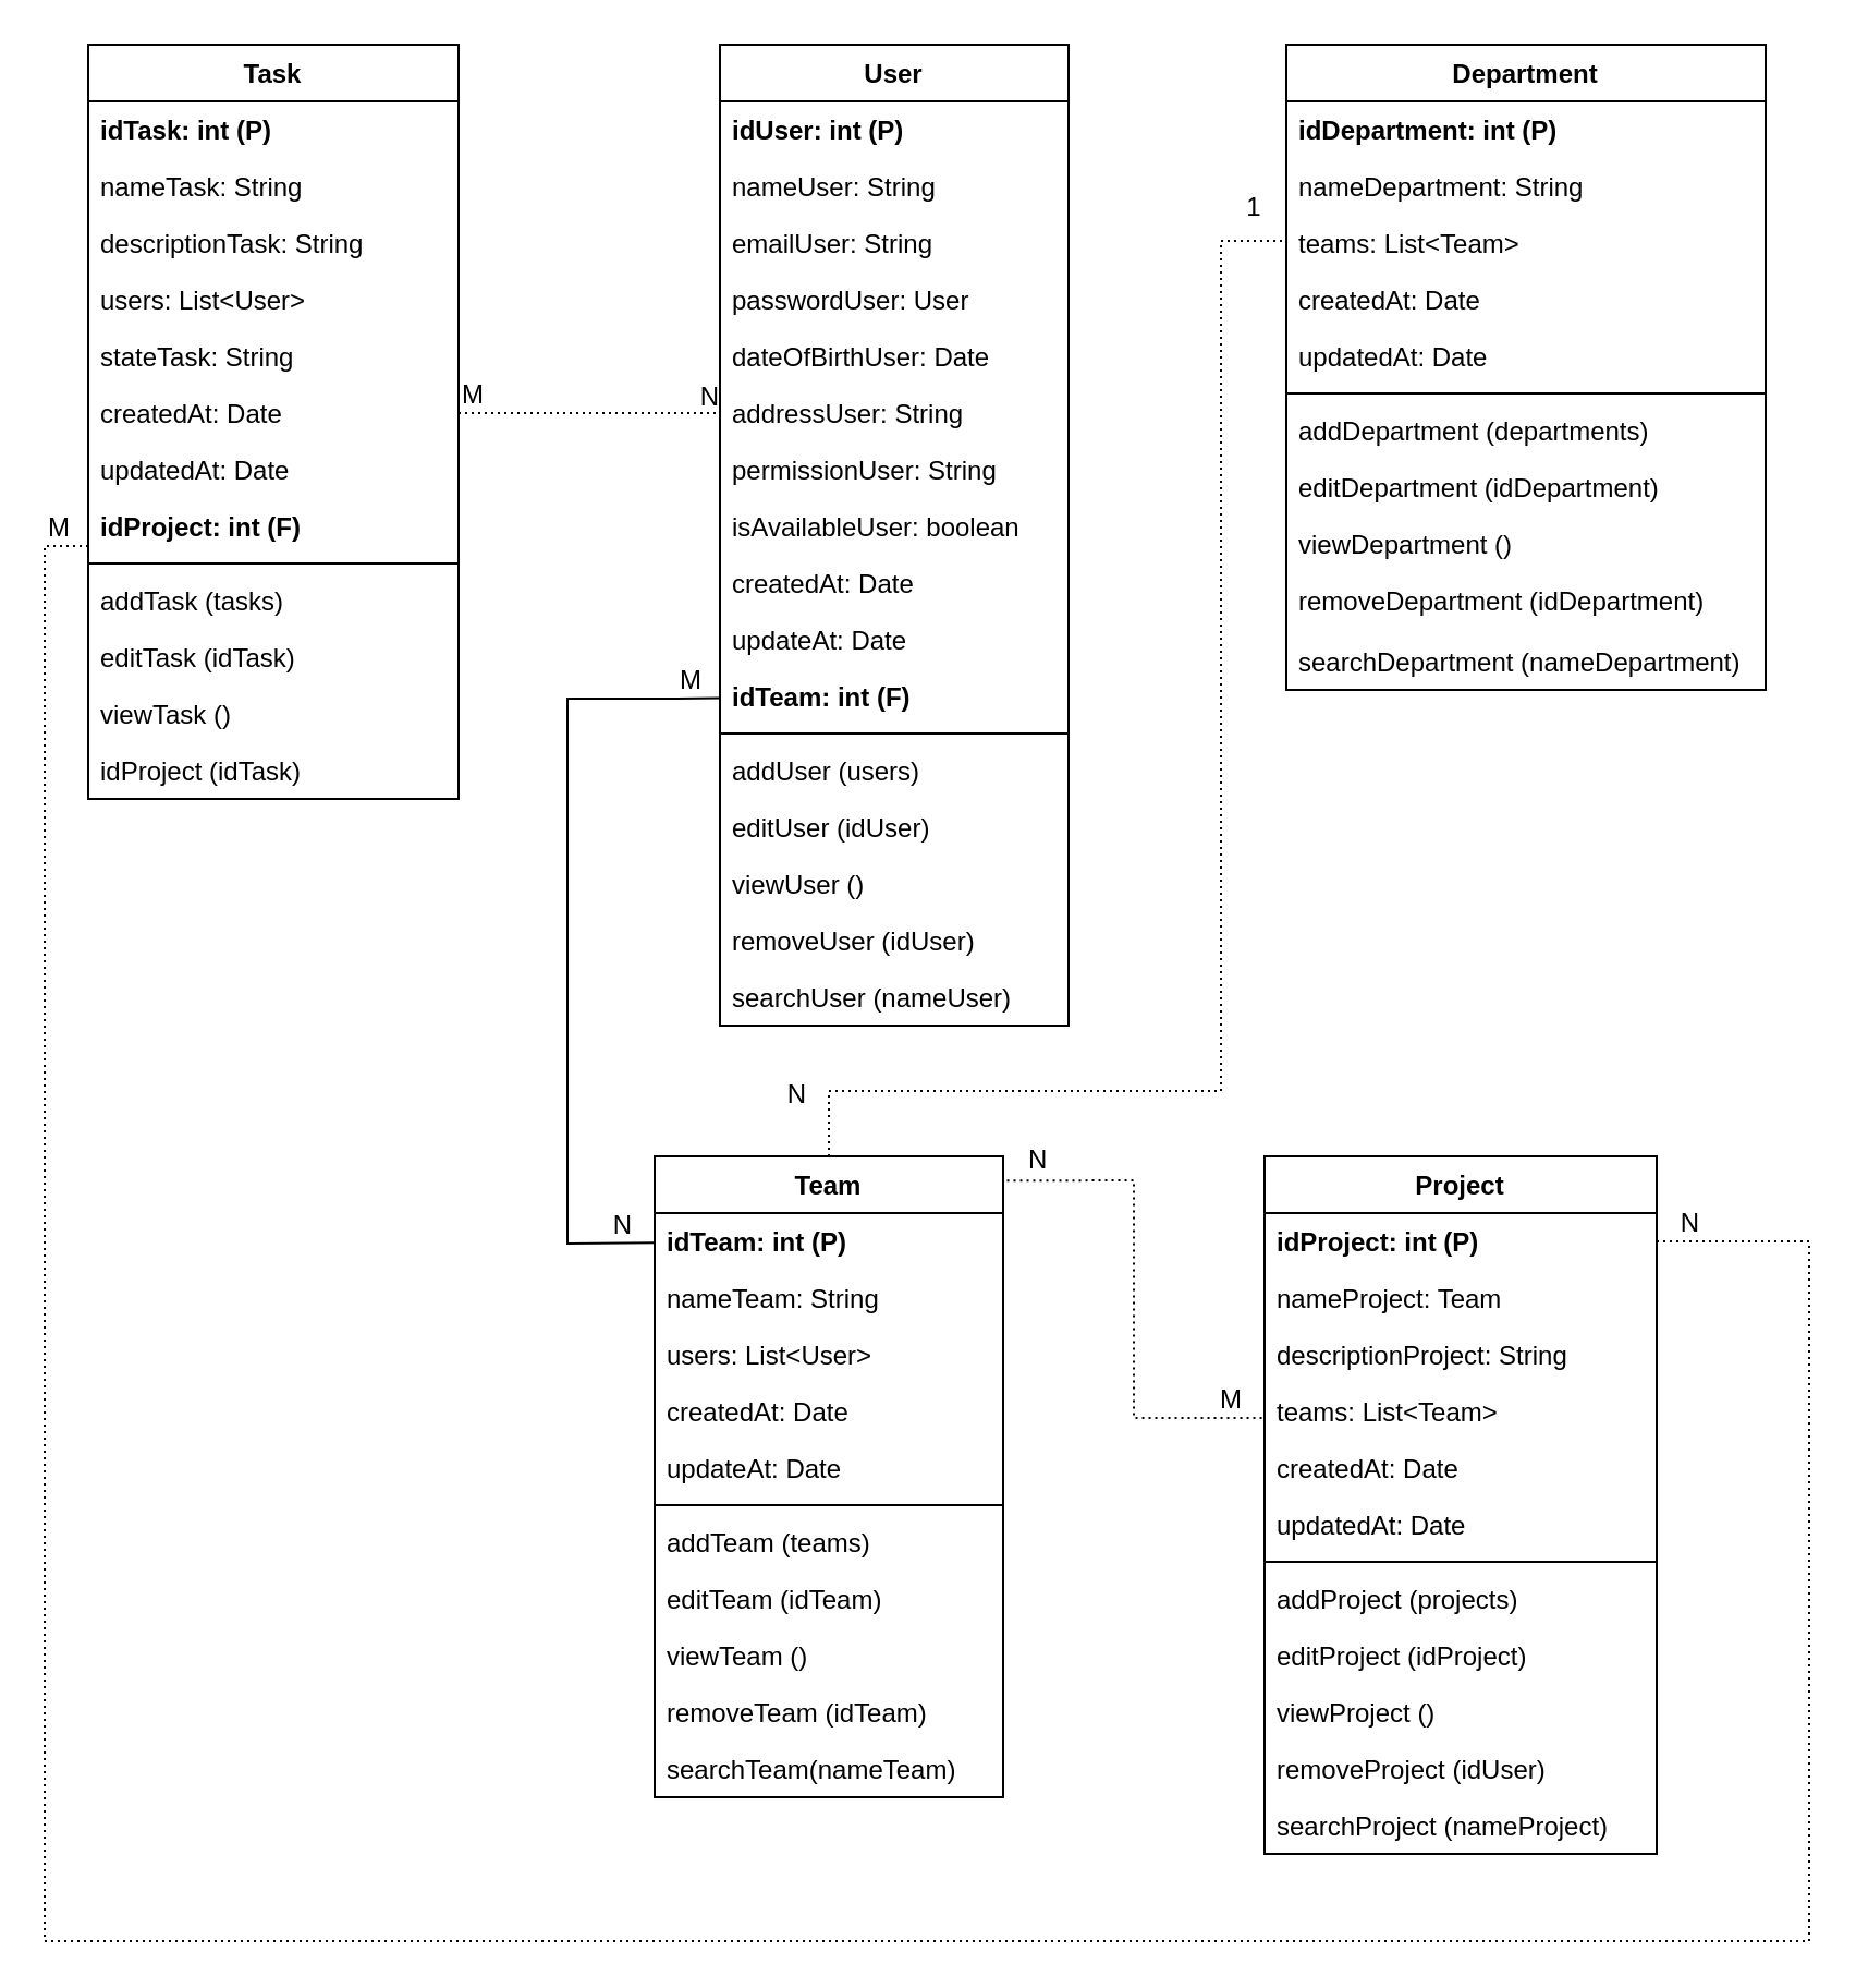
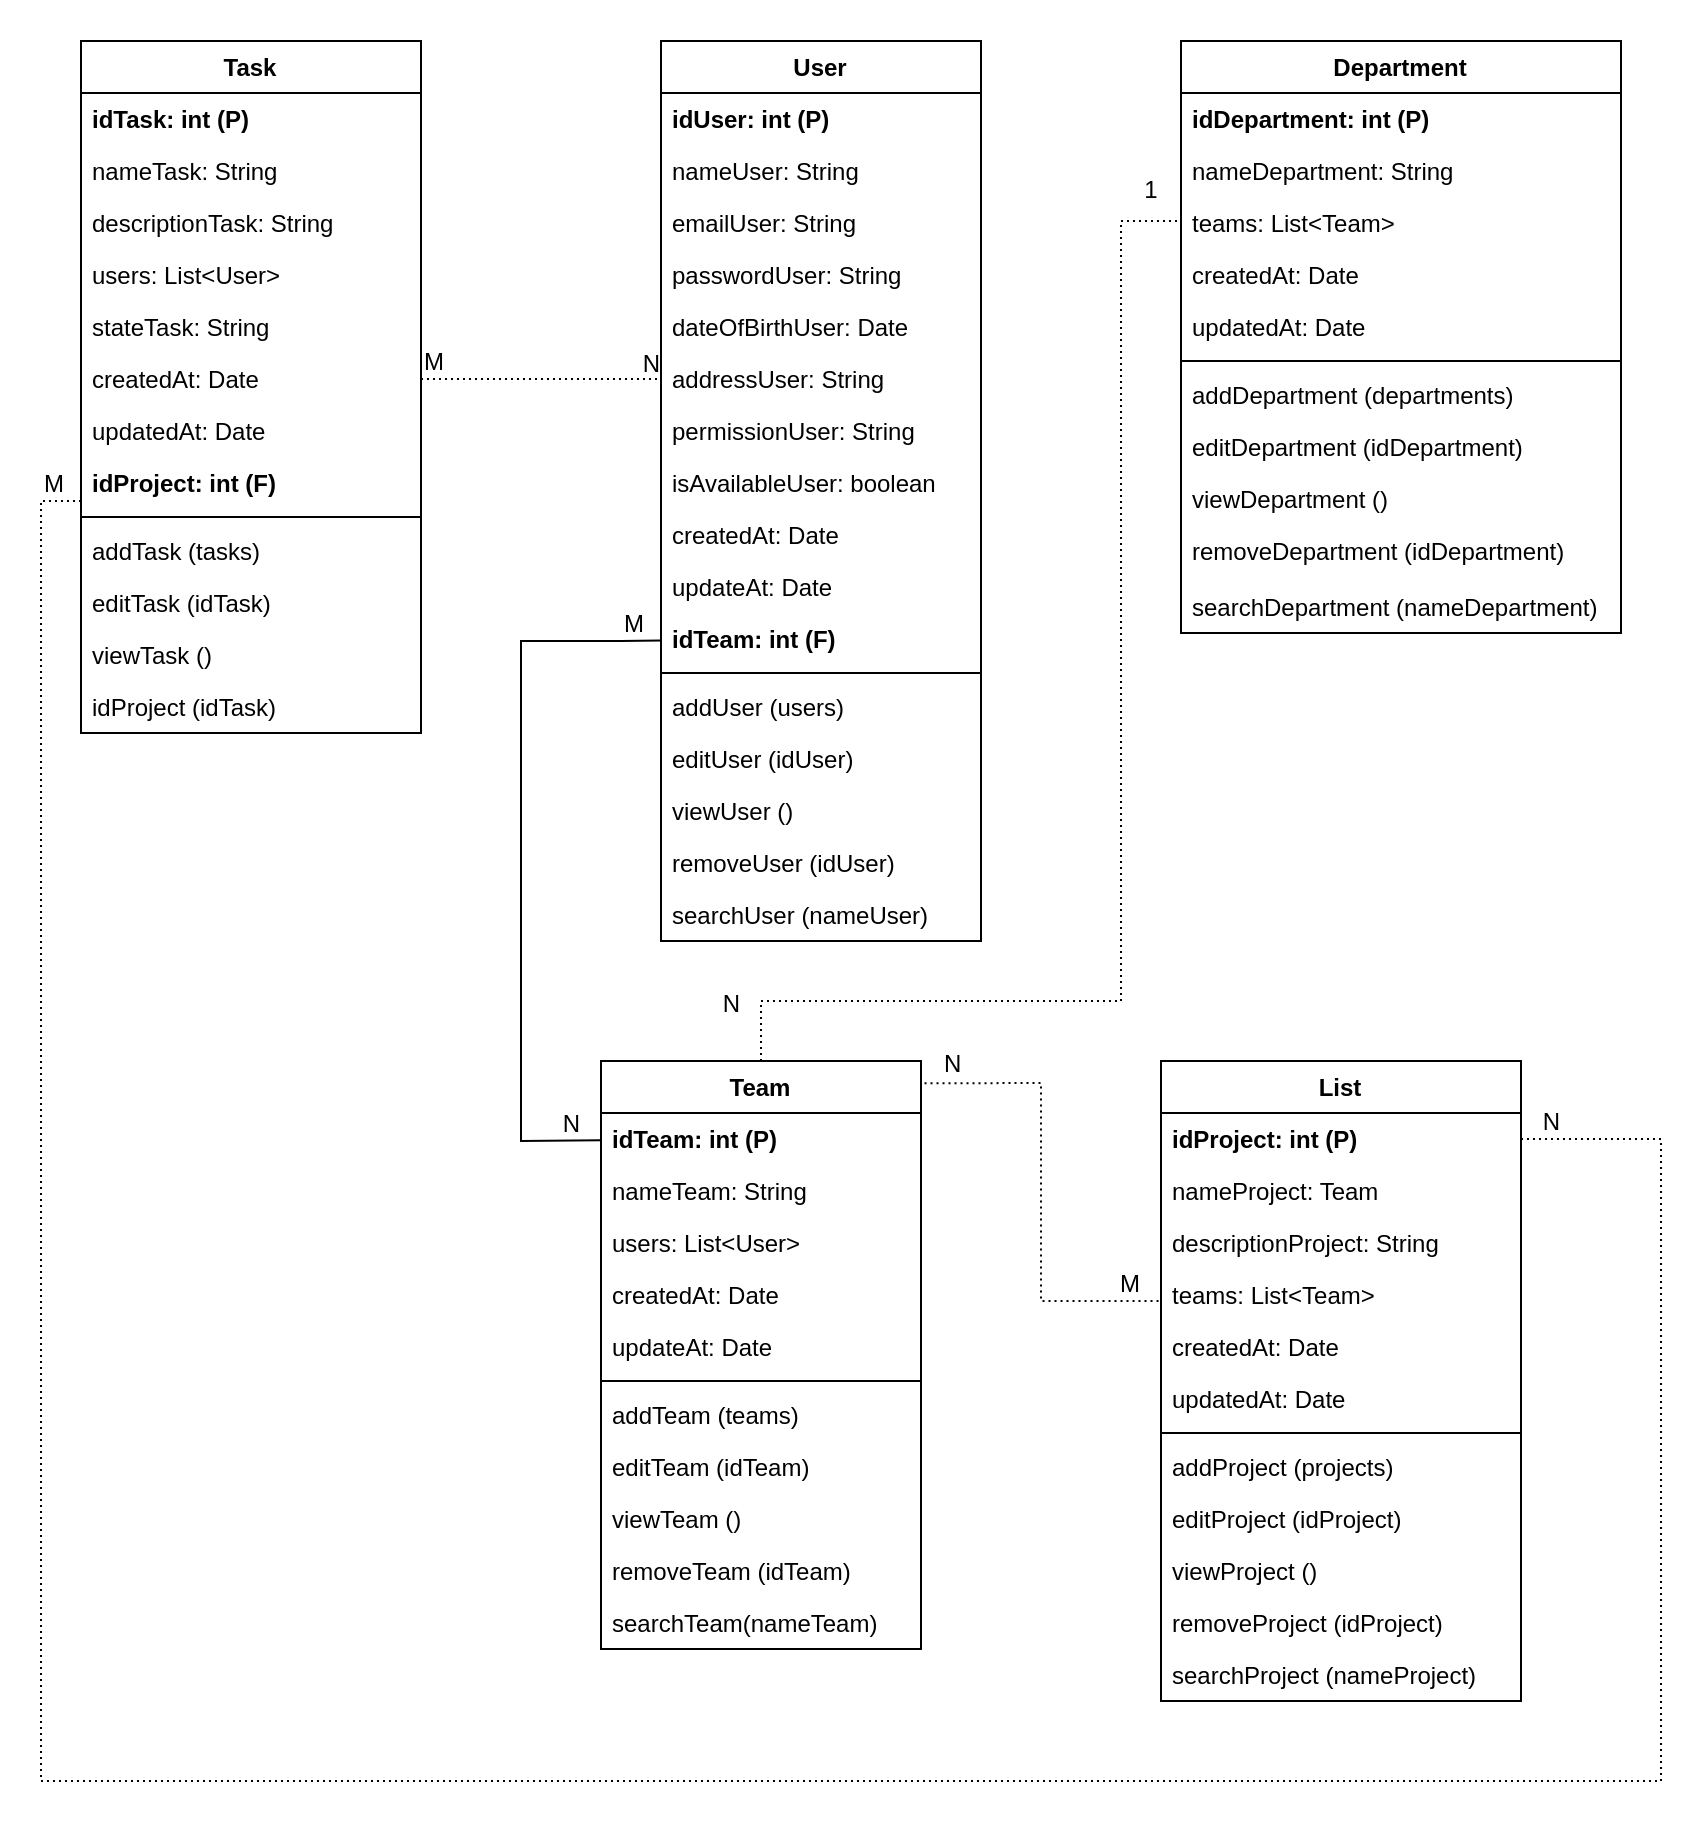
- <mxCell id="6" value="passwordUser: User" style="text;strokeColor=none;fillColor=none;align=left;verticalAlign=top;spacingLeft=4;spacingRight=4;overflow=hidden;rotatable=0;points=[[0,0.5],[1,0.5]];portConstraint=eastwest;" parent="2" vertex="1"><mxGeometry y="104" width="160" height="26" as="geometry" /></mxCell>
+ <mxCell id="6" value="passwordUser: String" style="text;strokeColor=none;fillColor=none;align=left;verticalAlign=top;spacingLeft=4;spacingRight=4;overflow=hidden;rotatable=0;points=[[0,0.5],[1,0.5]];portConstraint=eastwest;" parent="2" vertex="1"><mxGeometry y="104" width="160" height="26" as="geometry" /></mxCell>
- <mxCell id="58" value="Project" style="swimlane;fontStyle=1;align=center;verticalAlign=top;childLayout=stackLayout;horizontal=1;startSize=26;horizontalStack=0;resizeParent=1;resizeParentMax=0;resizeLast=0;collapsible=1;marginBottom=0;" parent="1" vertex="1"><mxGeometry x="580" y="530" width="180" height="320" as="geometry" /></mxCell>
+ <mxCell id="58" value="List" style="swimlane;fontStyle=1;align=center;verticalAlign=top;childLayout=stackLayout;horizontal=1;startSize=26;horizontalStack=0;resizeParent=1;resizeParentMax=0;resizeLast=0;collapsible=1;marginBottom=0;" parent="1" vertex="1"><mxGeometry x="580" y="530" width="180" height="320" as="geometry" /></mxCell>
- <mxCell id="69" value="removeProject (idUser)" style="text;strokeColor=none;fillColor=none;align=left;verticalAlign=top;spacingLeft=4;spacingRight=4;overflow=hidden;rotatable=0;points=[[0,0.5],[1,0.5]];portConstraint=eastwest;" parent="58" vertex="1"><mxGeometry y="268" width="180" height="26" as="geometry" /></mxCell>
+ <mxCell id="69" value="removeProject (idProject)" style="text;strokeColor=none;fillColor=none;align=left;verticalAlign=top;spacingLeft=4;spacingRight=4;overflow=hidden;rotatable=0;points=[[0,0.5],[1,0.5]];portConstraint=eastwest;" parent="58" vertex="1"><mxGeometry y="268" width="180" height="26" as="geometry" /></mxCell>
